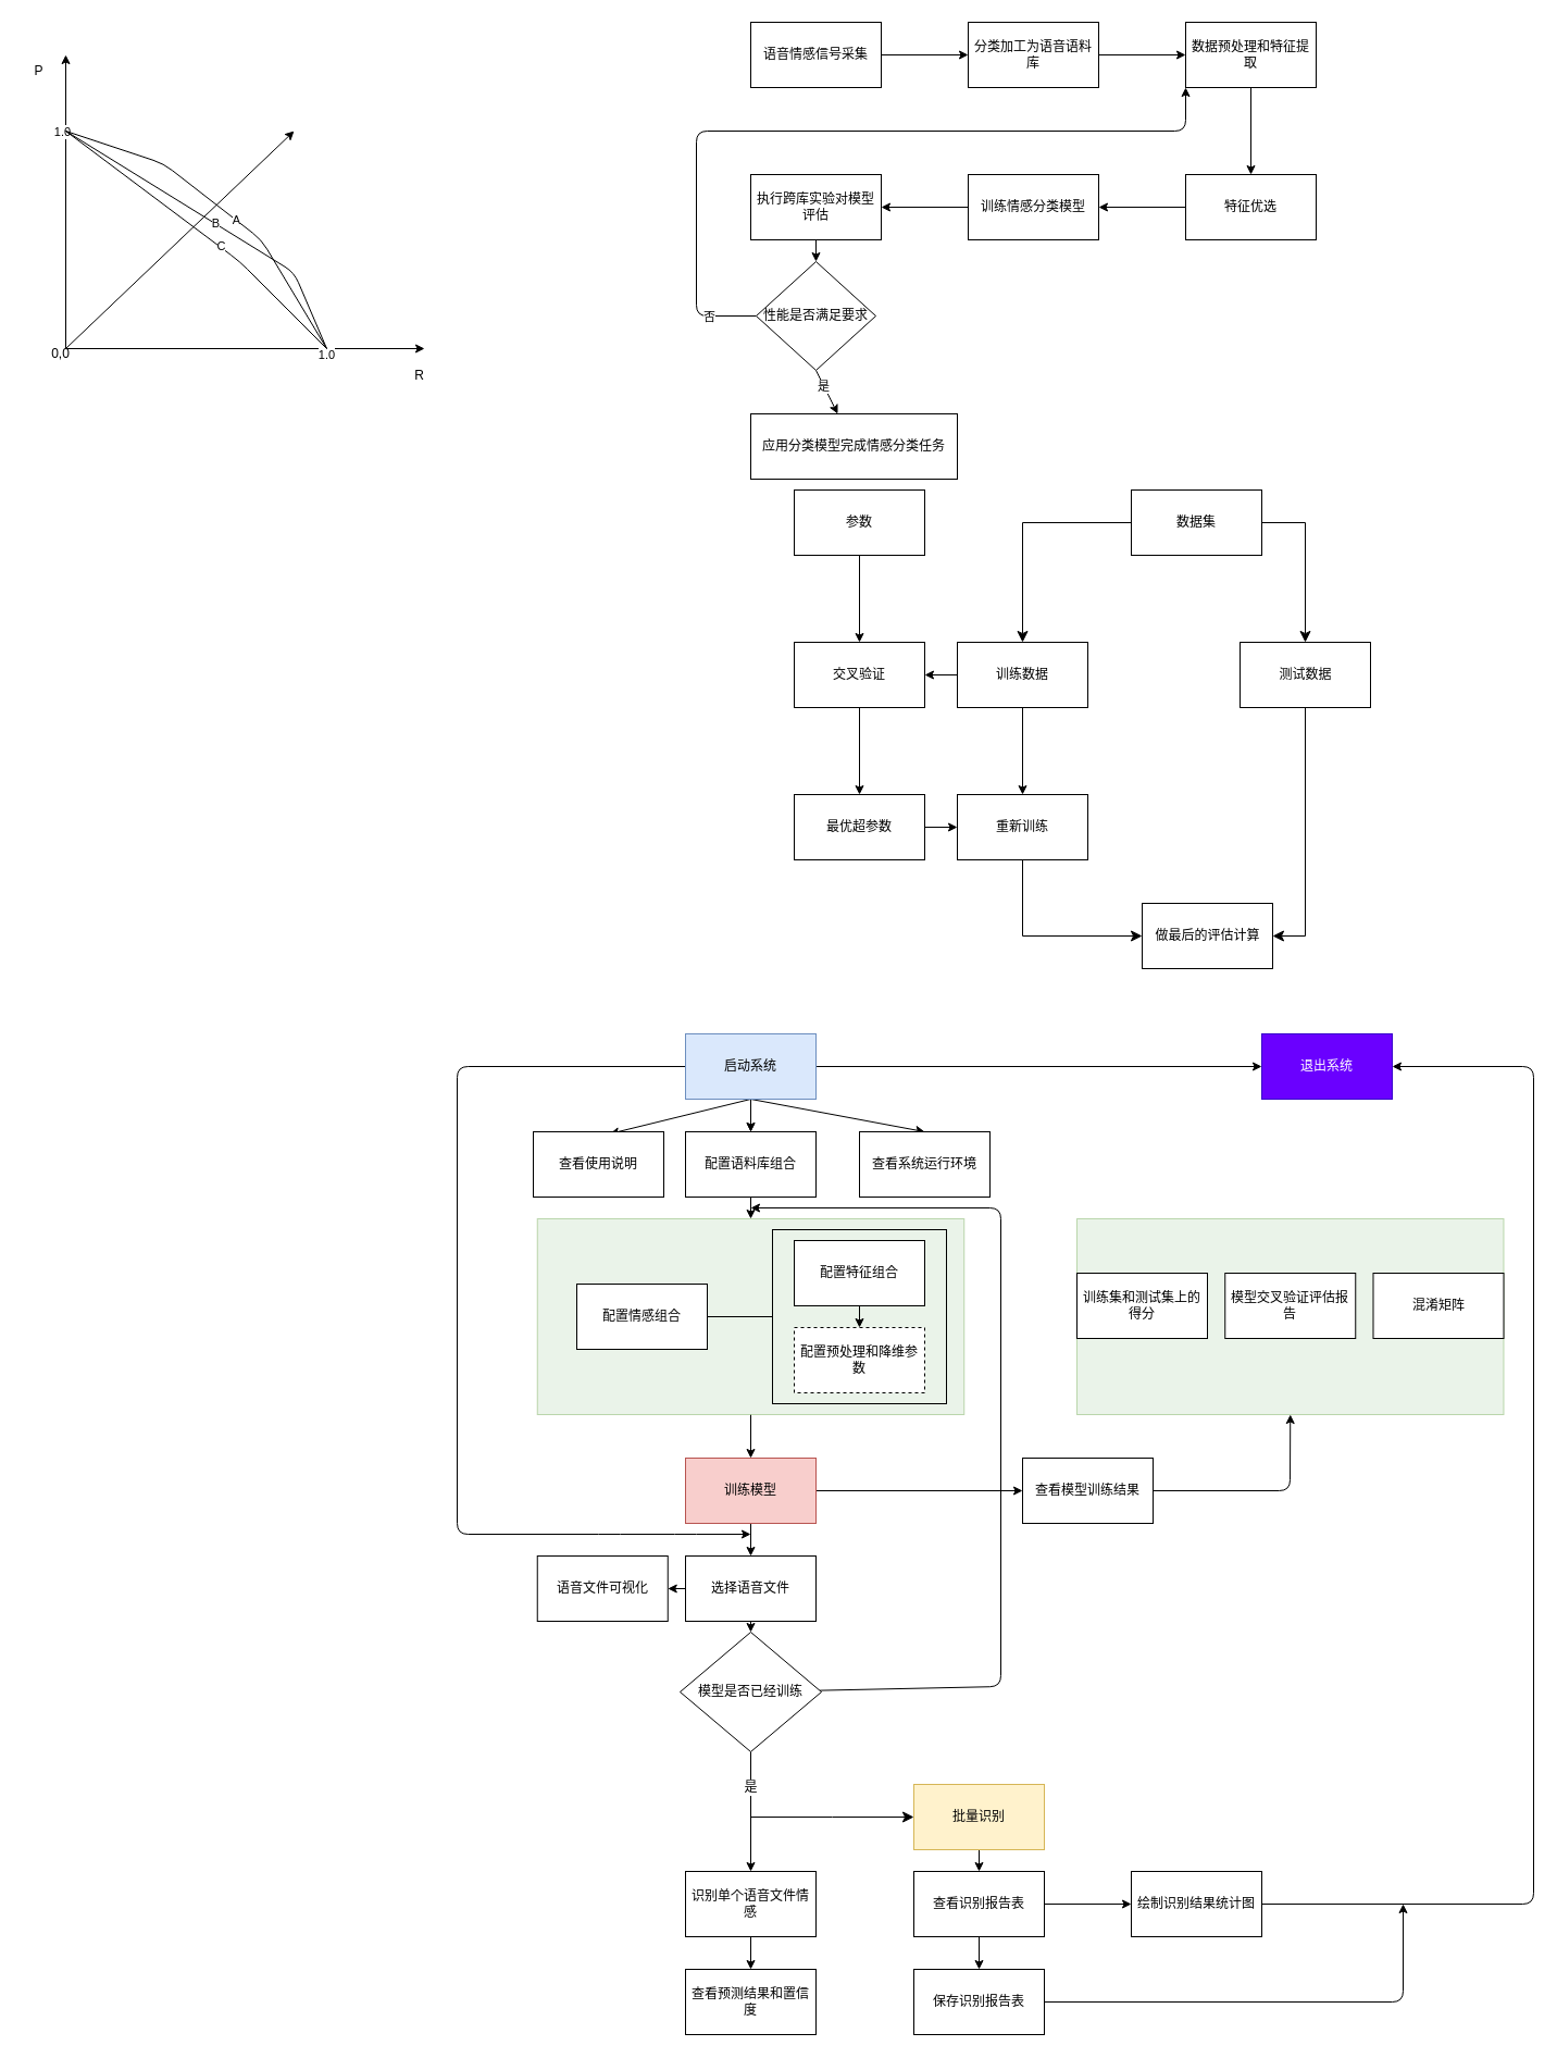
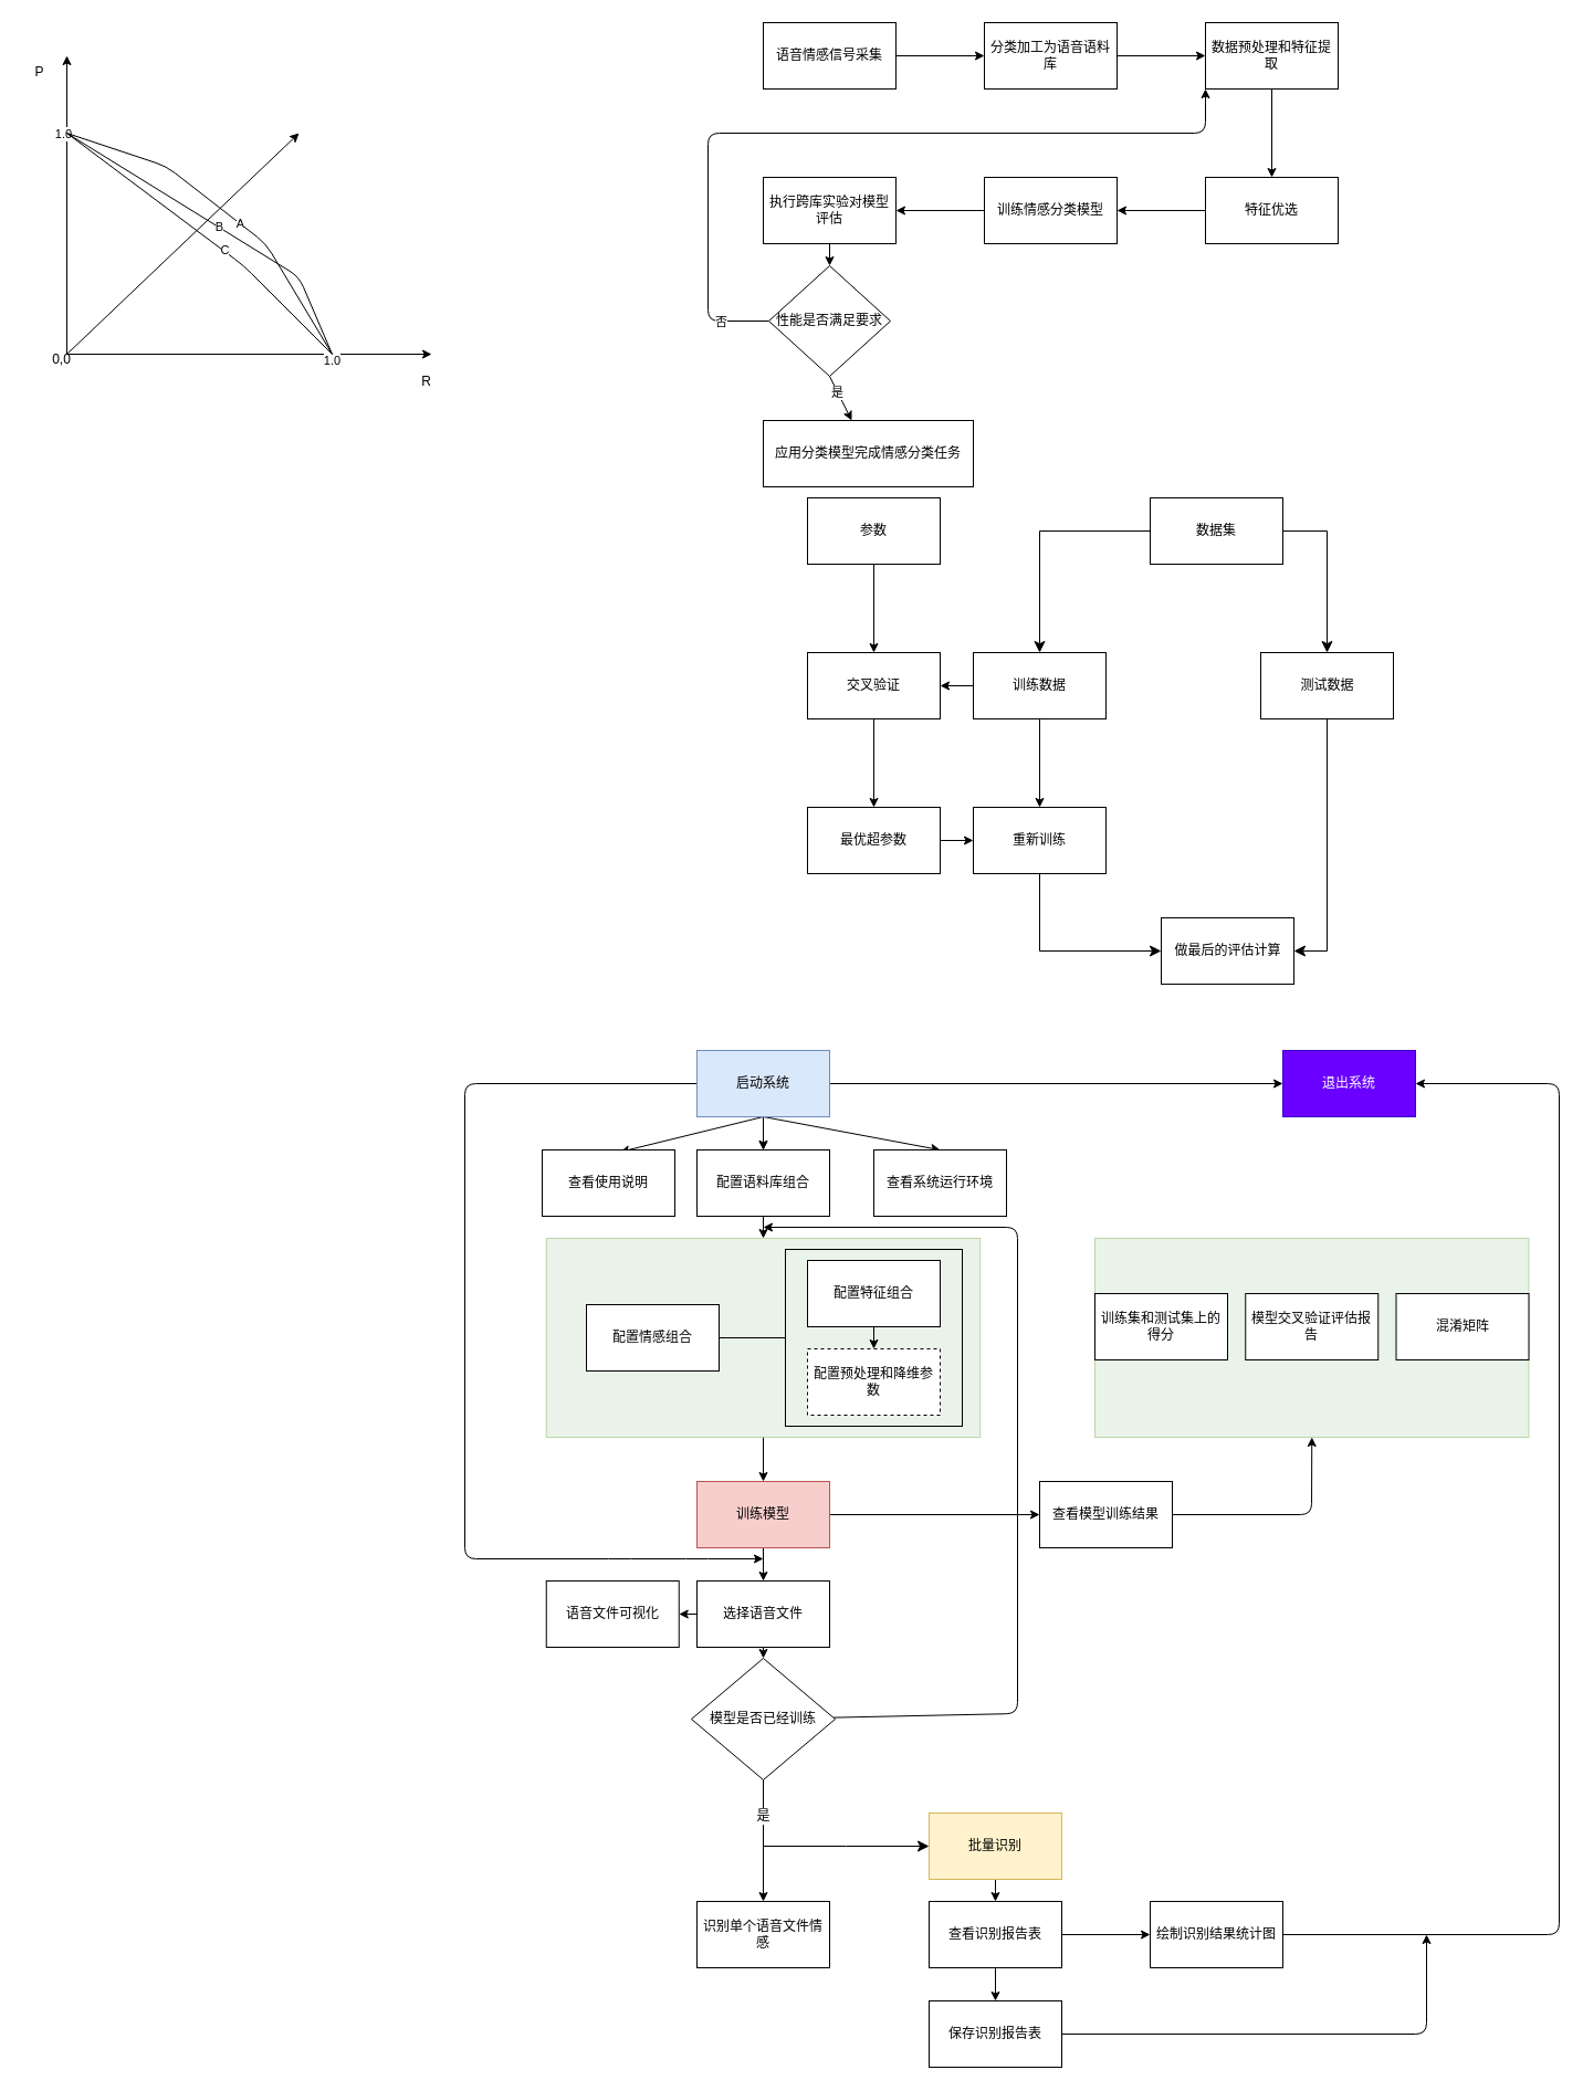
- <mxCell id="62" value="" style="edgeStyle=none;html=1;endArrow=classic;endFill=1;" parent="1" source="63" target="64" edge="1"><mxGeometry relative="1" as="geometry" /></mxCell>
- <mxCell id="64" value="查看预测结果和置信度" style="whiteSpace=wrap;html=1;rounded=0;" parent="1" vertex="1"><mxGeometry x="630" y="1810" width="120" height="60" as="geometry" /></mxCell>
